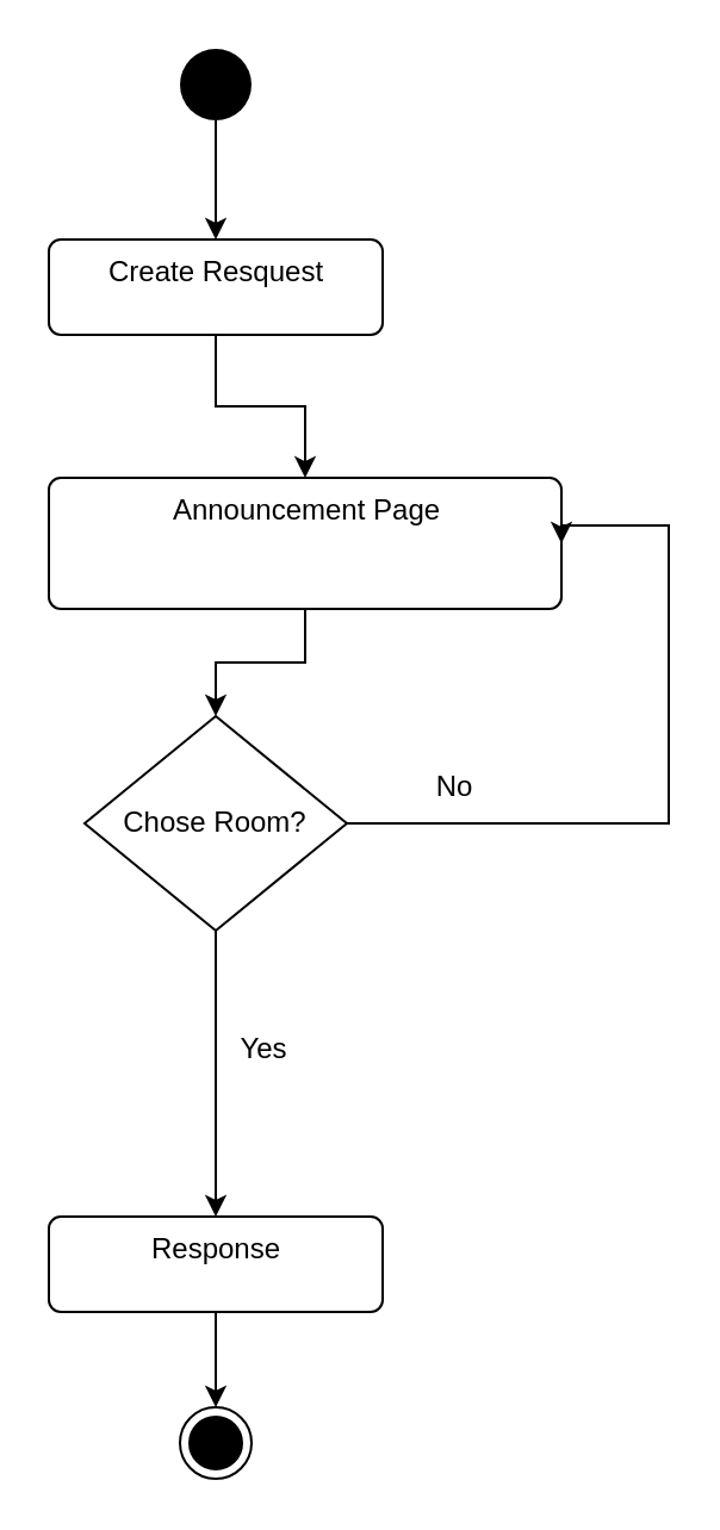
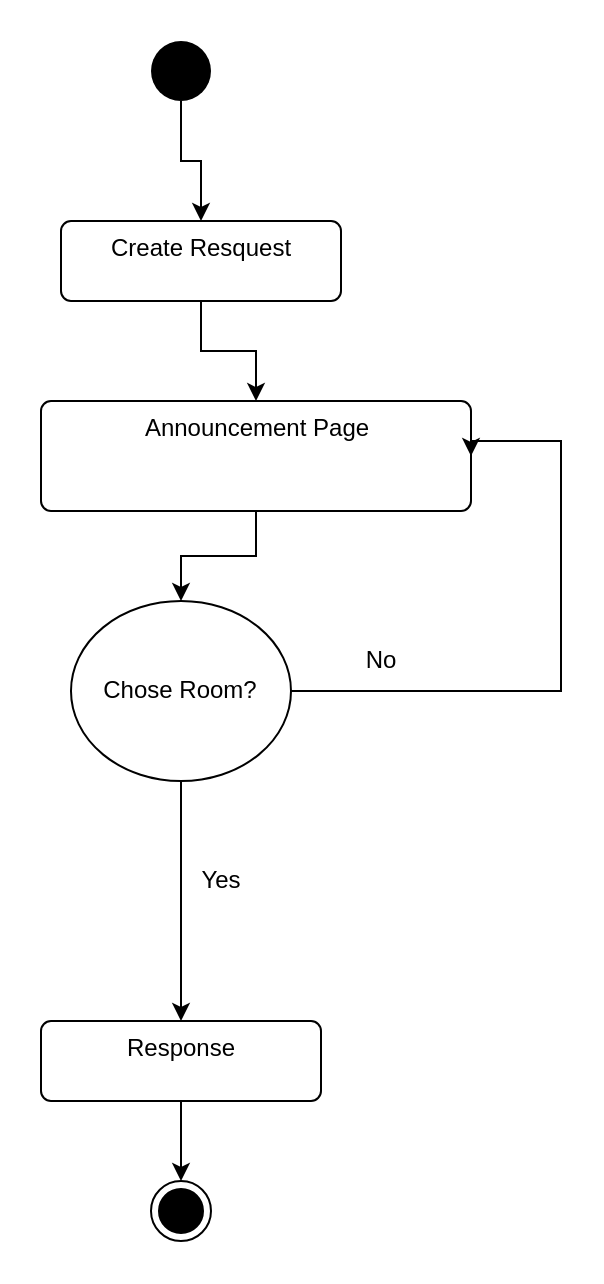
- <mxCell id="7" value="Create Resquest" style="html=1;align=center;verticalAlign=top;rounded=1;absoluteArcSize=1;arcSize=10;dashed=0;" parent="1" vertex="1"><mxGeometry x="20" y="100" width="140" height="40" as="geometry" /></mxCell>
+ <mxCell id="7" value="Create Resquest" style="html=1;align=center;verticalAlign=top;rounded=1;absoluteArcSize=1;arcSize=10;dashed=0;" parent="1" vertex="1"><mxGeometry x="30" y="110" width="140" height="40" as="geometry" /></mxCell>
- <mxCell id="10" value="Chose Room?" style="rhombus;whiteSpace=wrap;html=1;" parent="1" vertex="1"><mxGeometry x="35" y="300" width="110" height="90" as="geometry" /></mxCell>
+ <mxCell id="10" value="Chose Room?" style="ellipse;whiteSpace=wrap;html=1;" parent="1" vertex="1"><mxGeometry x="35" y="300" width="110" height="90" as="geometry" /></mxCell>
